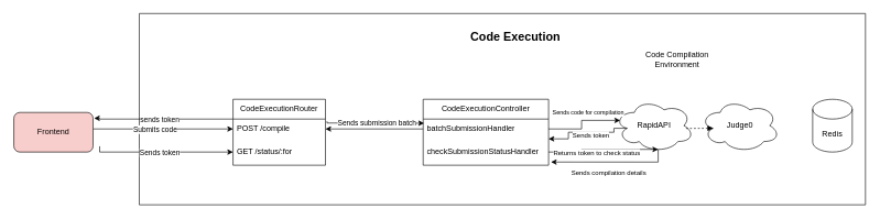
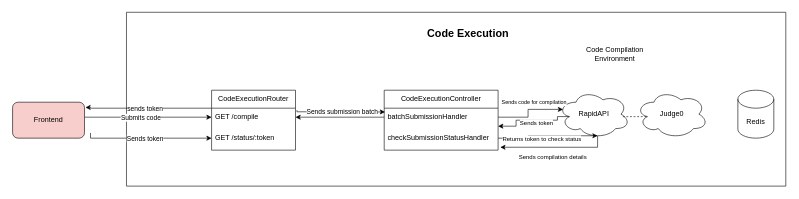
- <mxCell id="5" value="POST /compile" style="text;strokeColor=none;fillColor=none;align=left;verticalAlign=middle;spacingLeft=4;spacingRight=4;overflow=hidden;points=[[0,0.5],[1,0.5]];portConstraint=eastwest;rotatable=0;whiteSpace=wrap;html=1;" parent="4" vertex="1"><mxGeometry y="30" width="140" height="30" as="geometry" /></mxCell>
+ <mxCell id="5" value="GET /compile" style="text;strokeColor=none;fillColor=none;align=left;verticalAlign=middle;spacingLeft=4;spacingRight=4;overflow=hidden;points=[[0,0.5],[1,0.5]];portConstraint=eastwest;rotatable=0;whiteSpace=wrap;html=1;" parent="4" vertex="1"><mxGeometry y="30" width="140" height="30" as="geometry" /></mxCell>
- <mxCell id="19" value="" style="endArrow=block;dashed=1;html=1;rounded=0;exitX=0.901;exitY=0.552;exitDx=0;exitDy=0;entryX=0.16;entryY=0.55;entryDx=0;entryDy=0;entryPerimeter=0;exitPerimeter=0;" parent="2" source="14" target="15" edge="1"><mxGeometry width="50" height="50" relative="1" as="geometry"><mxPoint x="610" y="185" as="sourcePoint" /><mxPoint x="729" y="184" as="targetPoint" /><Array as="points" /></mxGeometry></mxCell>
+ <mxCell id="19" value="" style="endArrow=none;dashed=1;html=1;rounded=0;exitX=0.901;exitY=0.552;exitDx=0;exitDy=0;entryX=0.16;entryY=0.55;entryDx=0;entryDy=0;entryPerimeter=0;exitPerimeter=0;" parent="2" source="14" target="15" edge="1"><mxGeometry width="50" height="50" relative="1" as="geometry"><mxPoint x="610" y="185" as="sourcePoint" /><mxPoint x="729" y="184" as="targetPoint" /><Array as="points" /></mxGeometry></mxCell>
- <mxCell id="6" value="GET /status/:for" style="text;strokeColor=none;fillColor=none;align=left;verticalAlign=middle;spacingLeft=4;spacingRight=4;overflow=hidden;points=[[0,0.5],[1,0.5]];portConstraint=eastwest;rotatable=0;whiteSpace=wrap;html=1;" parent="4" vertex="1"><mxGeometry y="60" width="140" height="40" as="geometry" /></mxCell>
+ <mxCell id="6" value="GET /status/:token" style="text;strokeColor=none;fillColor=none;align=left;verticalAlign=middle;spacingLeft=4;spacingRight=4;overflow=hidden;points=[[0,0.5],[1,0.5]];portConstraint=eastwest;rotatable=0;whiteSpace=wrap;html=1;" parent="4" vertex="1"><mxGeometry y="60" width="140" height="40" as="geometry" /></mxCell>
